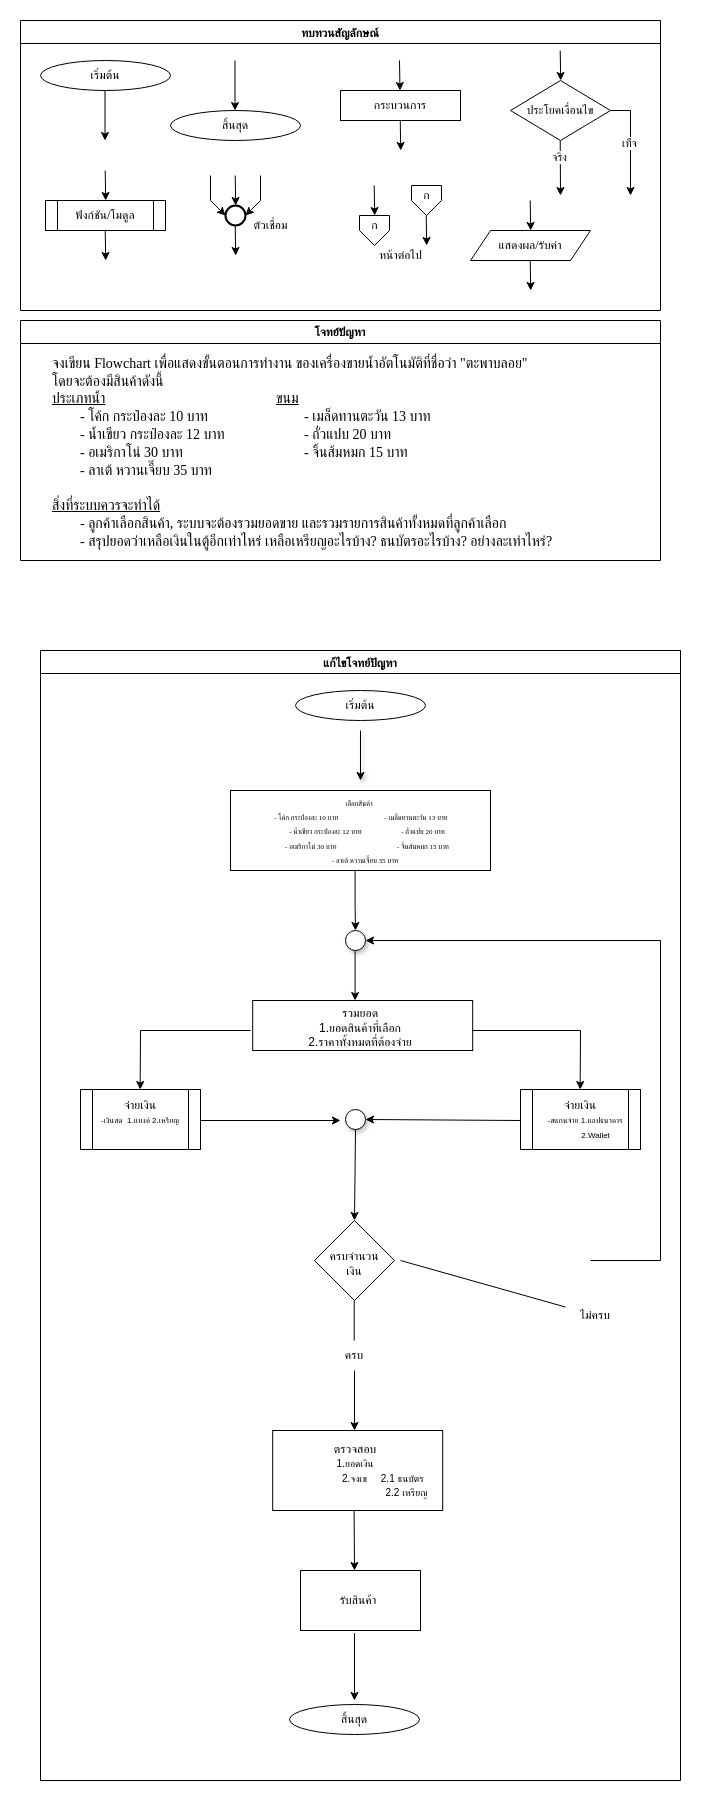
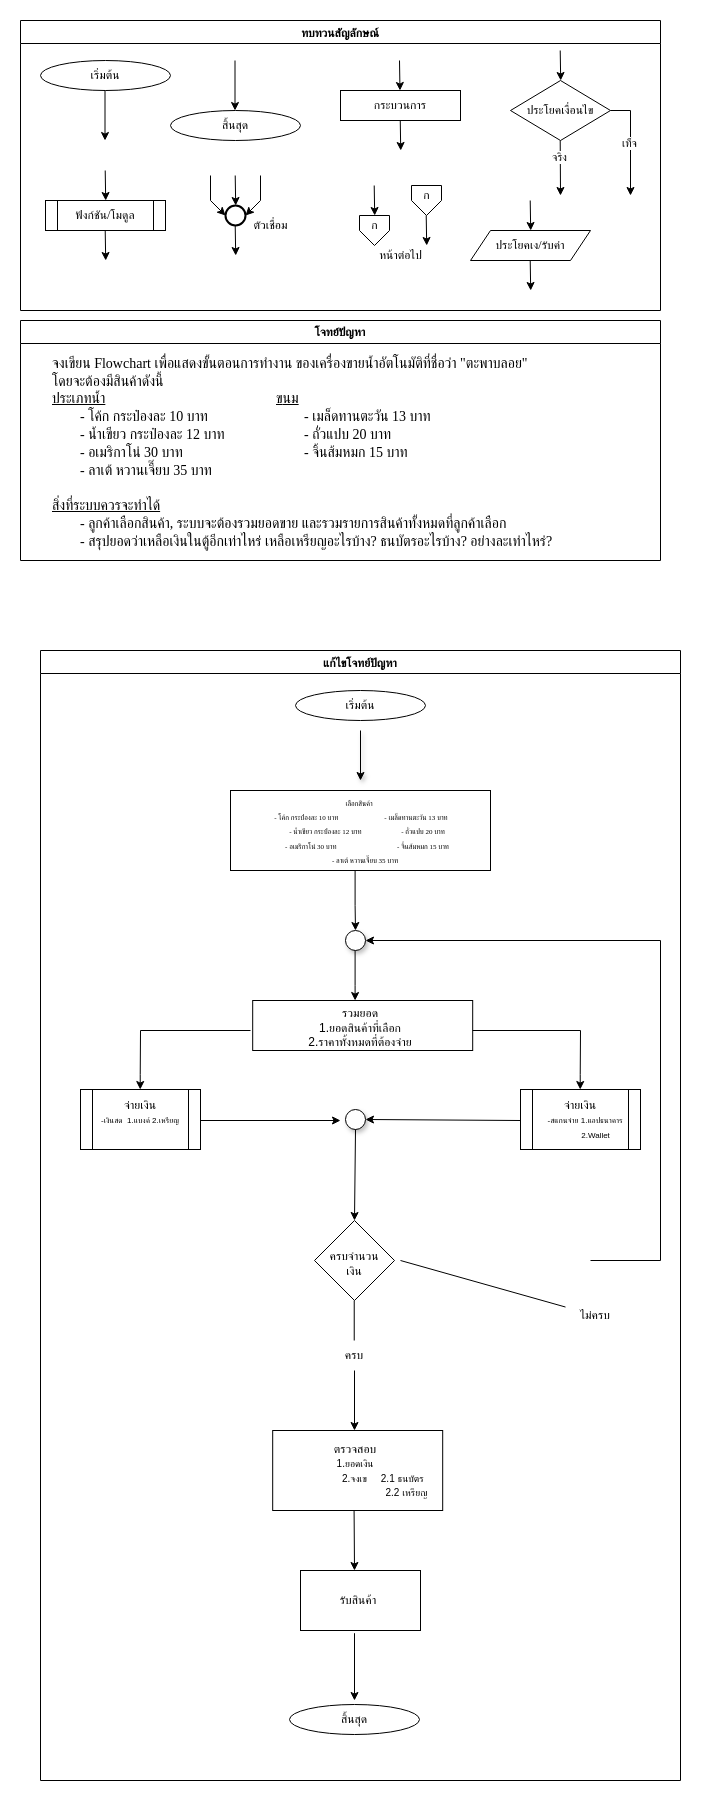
- <mxCell id="32" value="แสดงผล/รับค่า" style="shape=parallelogram;perimeter=parallelogramPerimeter;whiteSpace=wrap;html=1;fixedSize=1;fontFamily=Sarabun;fontSource=https%3A%2F%2Ffonts.googleapis.com%2Fcss%3Ffamily%3DSarabun;" vertex="1" parent="2"><mxGeometry x="450" y="210" width="120" height="30" as="geometry" /></mxCell>
+ <mxCell id="32" value="ประโยคเง/รับค่า" style="shape=parallelogram;perimeter=parallelogramPerimeter;whiteSpace=wrap;html=1;fixedSize=1;fontFamily=Sarabun;fontSource=https%3A%2F%2Ffonts.googleapis.com%2Fcss%3Ffamily%3DSarabun;" vertex="1" parent="2"><mxGeometry x="450" y="210" width="120" height="30" as="geometry" /></mxCell>
